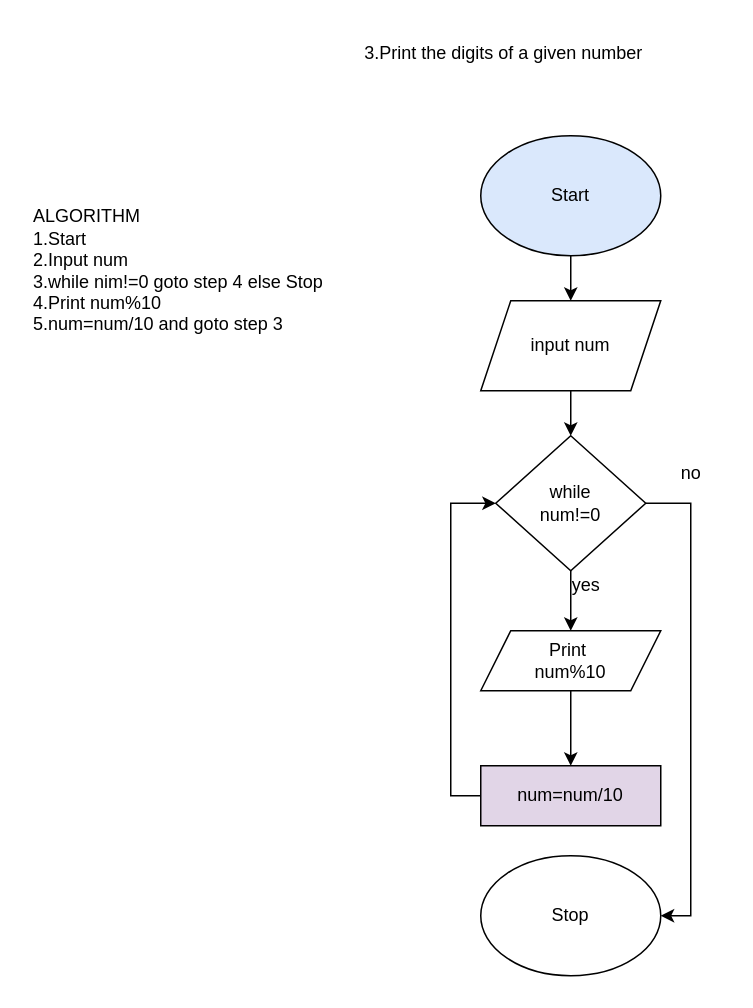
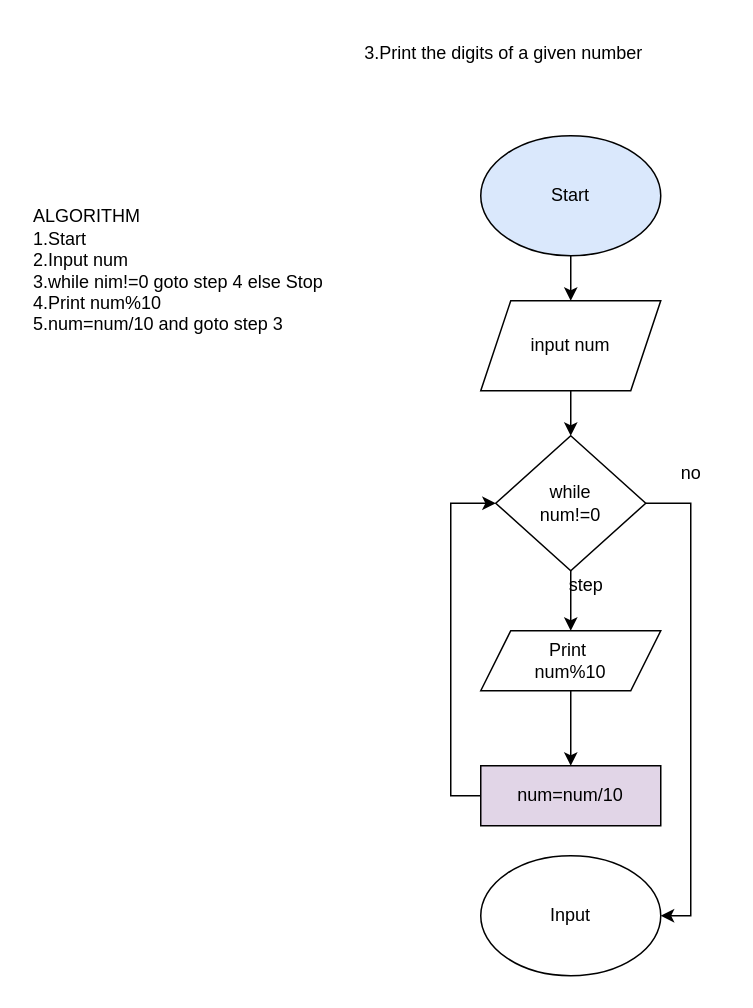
- <mxCell id="14" value="yes&lt;br&gt;" style="text;html=1;align=center;verticalAlign=middle;resizable=0;points=[];autosize=1;strokeColor=none;fillColor=none;" parent="1" vertex="1"><mxGeometry x="370" y="375" width="40" height="30" as="geometry" /></mxCell>
+ <mxCell id="14" value="step&lt;br&gt;" style="text;html=1;align=center;verticalAlign=middle;resizable=0;points=[];autosize=1;strokeColor=none;fillColor=none;" parent="1" vertex="1"><mxGeometry x="370" y="375" width="40" height="30" as="geometry" /></mxCell>
- <mxCell id="2" value="Stop" style="ellipse;whiteSpace=wrap;html=1;" parent="1" vertex="1"><mxGeometry x="320" y="570" width="120" height="80" as="geometry" /></mxCell>
+ <mxCell id="2" value="Input" style="ellipse;whiteSpace=wrap;html=1;" parent="1" vertex="1"><mxGeometry x="320" y="570" width="120" height="80" as="geometry" /></mxCell>
